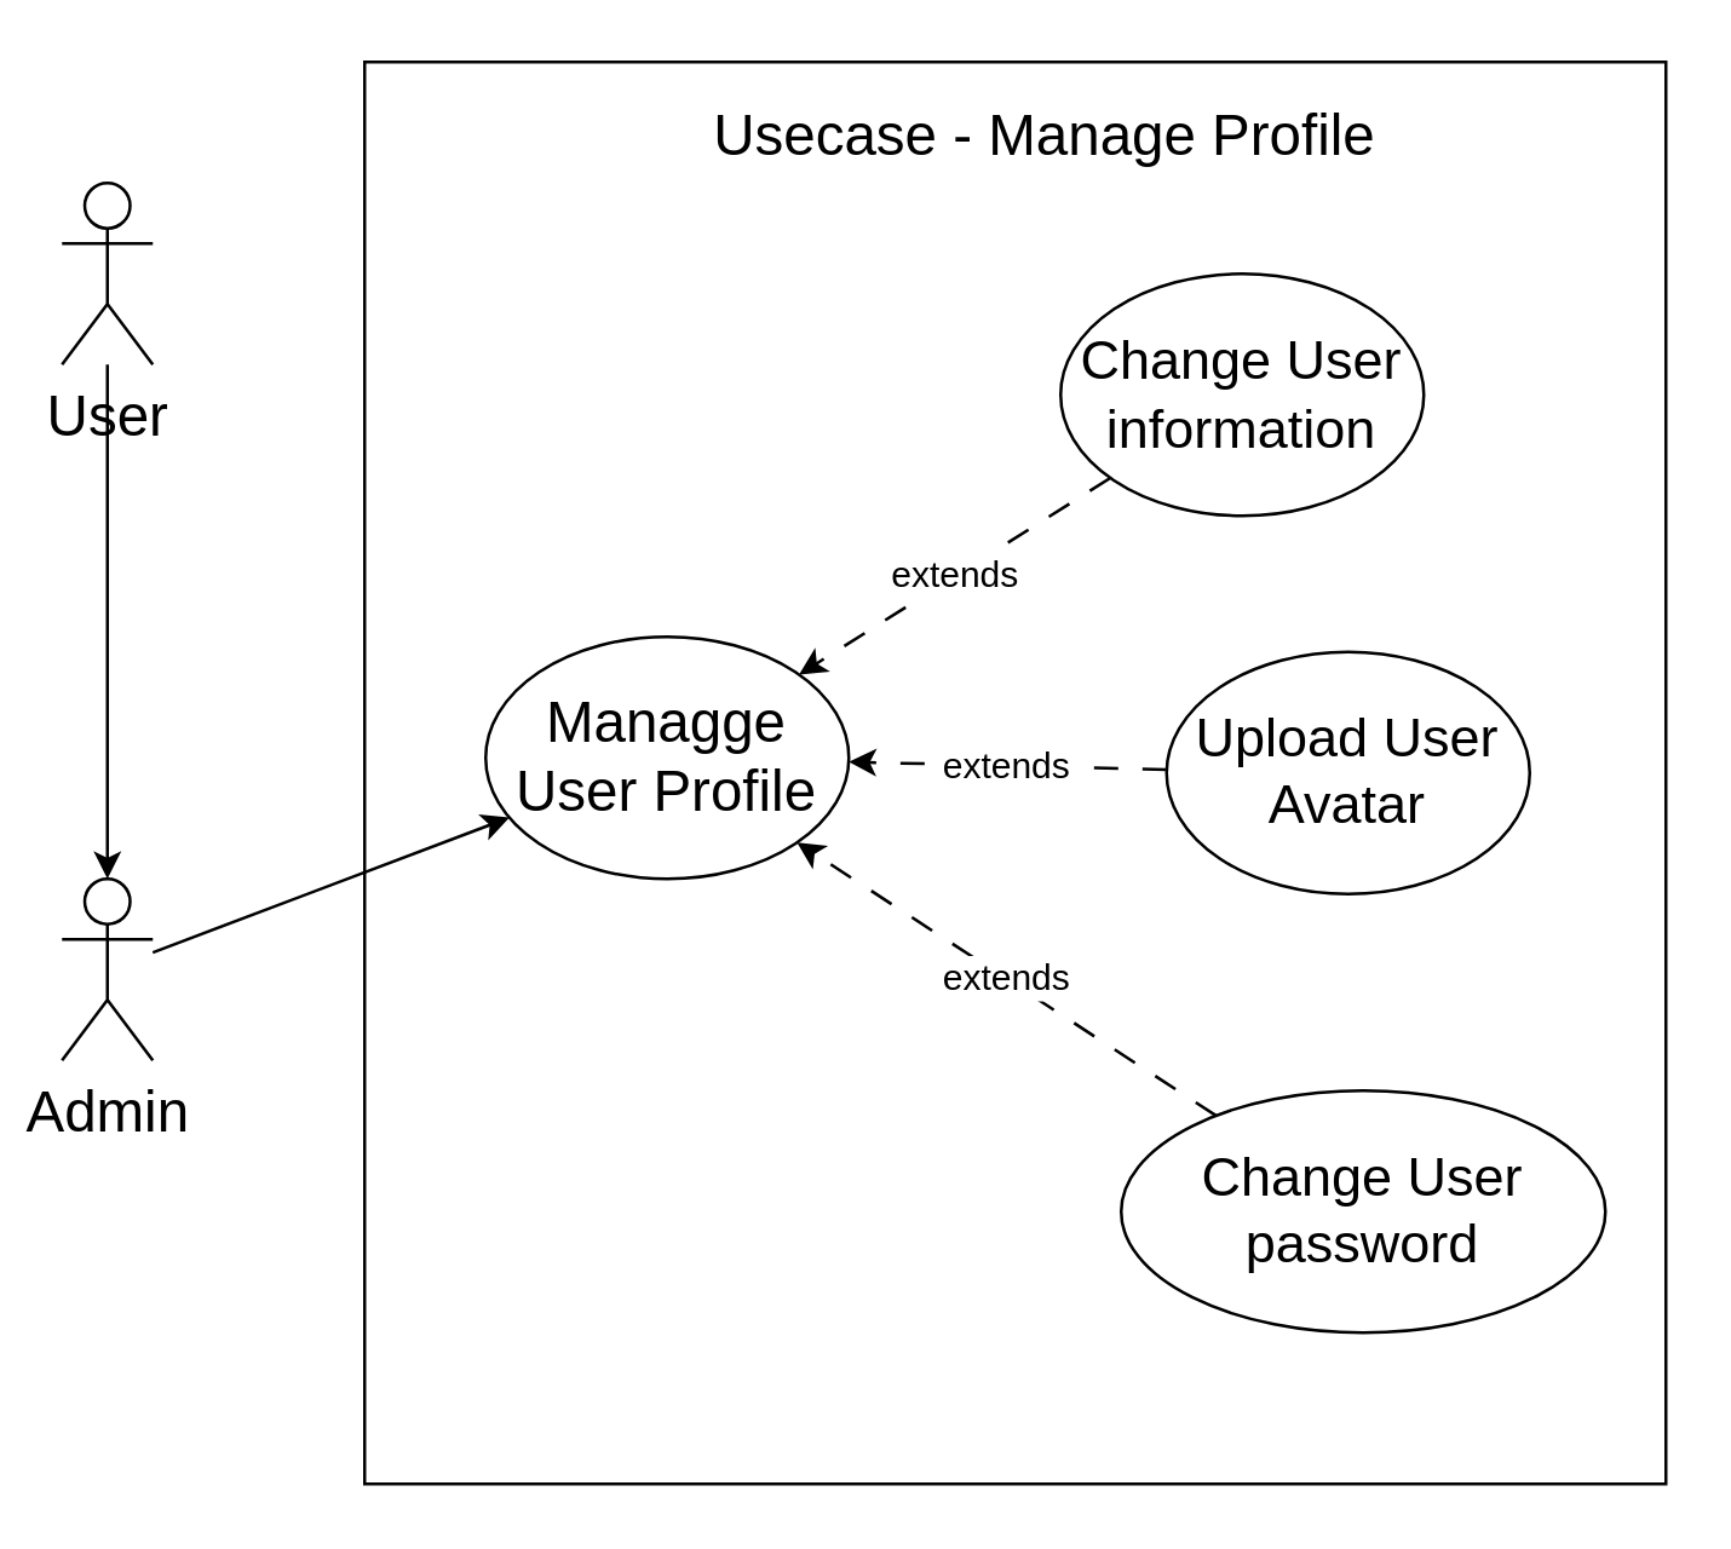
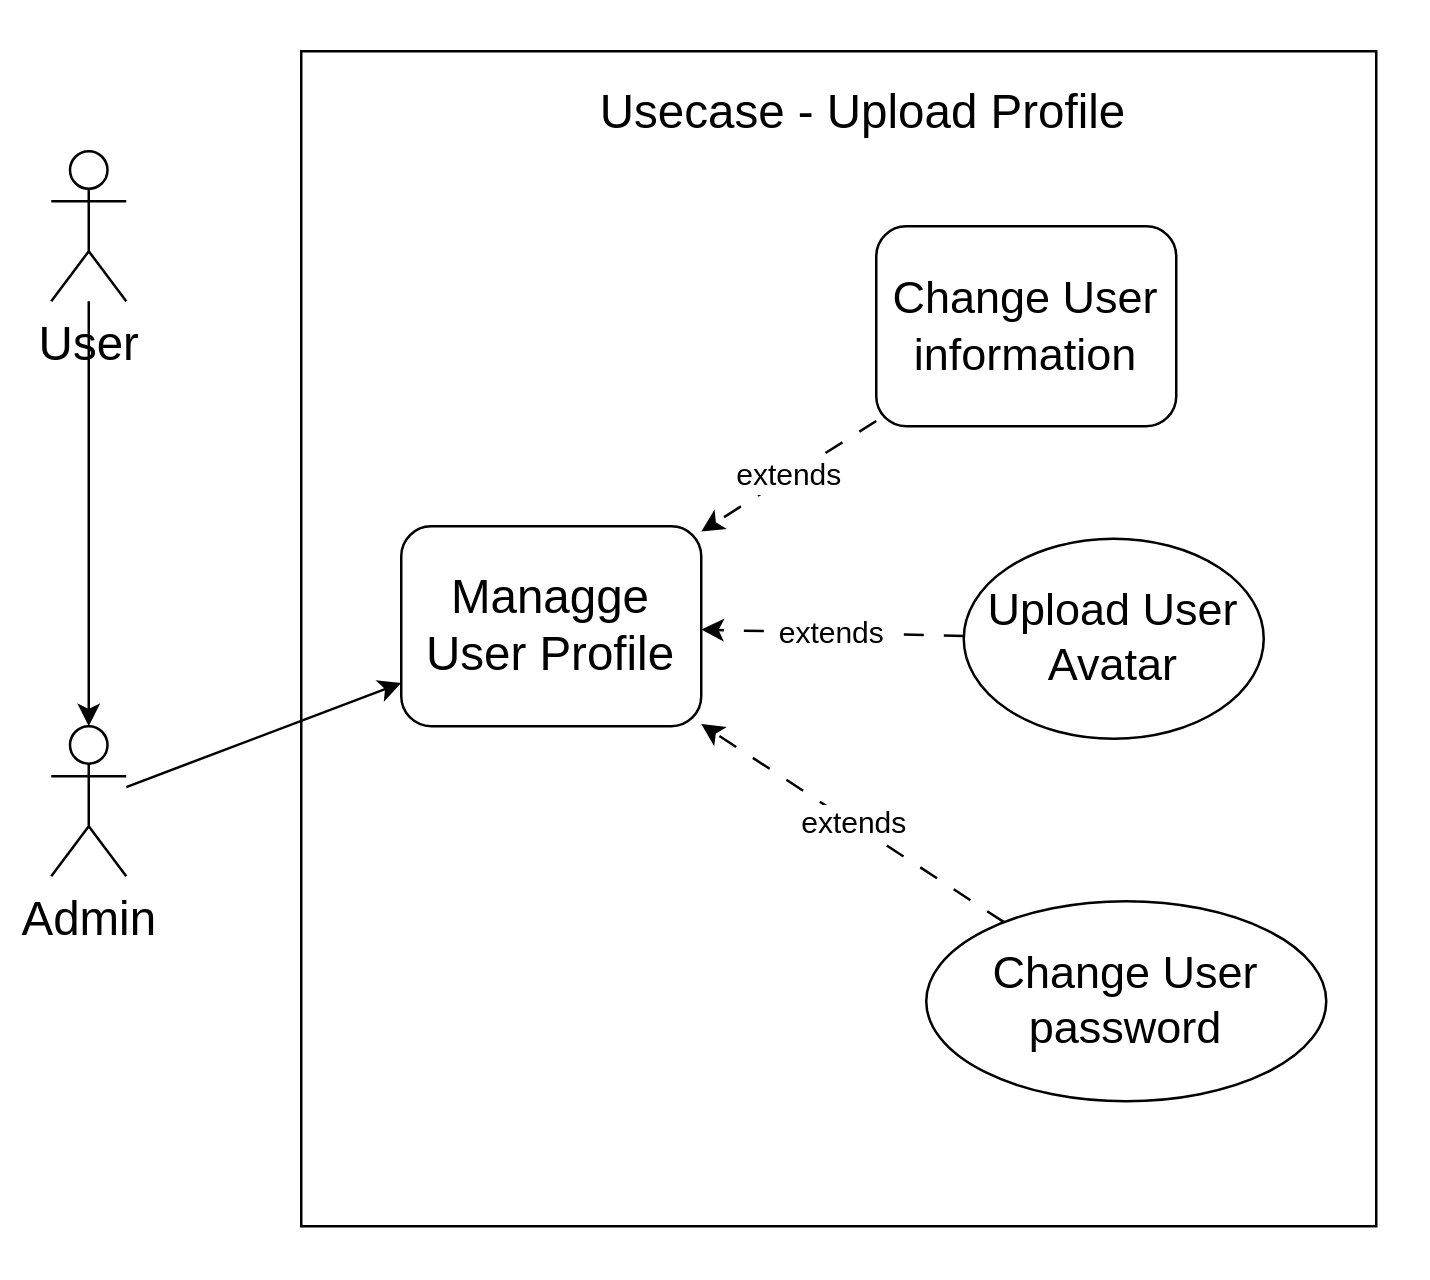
- <mxCell id="3" value="Usecase - Manage Profile" style="text;html=1;strokeColor=none;fillColor=none;align=center;verticalAlign=middle;whiteSpace=wrap;rounded=0;fontSize=19;fontFamily=Helvetica;" vertex="1" parent="1"><mxGeometry x="210" y="30" width="270" height="30" as="geometry" /></mxCell>
+ <mxCell id="3" value="Usecase - Upload Profile" style="text;html=1;strokeColor=none;fillColor=none;align=center;verticalAlign=middle;whiteSpace=wrap;rounded=0;fontSize=19;fontFamily=Helvetica;" vertex="1" parent="1"><mxGeometry x="210" y="30" width="270" height="30" as="geometry" /></mxCell>
- <mxCell id="10" value="&lt;font style=&quot;font-size: 18px;&quot;&gt;Change User information&lt;/font&gt;" style="ellipse;whiteSpace=wrap;html=1;fontFamily=Helvetica;fontSize=19;" vertex="1" parent="1"><mxGeometry x="350" y="90" width="120" height="80" as="geometry" /></mxCell>
+ <mxCell id="10" value="&lt;font style=&quot;font-size: 18px;&quot;&gt;Change User information&lt;/font&gt;" style="whiteSpace=wrap;html=1;fontFamily=Helvetica;fontSize=19;rounded=1;" vertex="1" parent="1"><mxGeometry x="350" y="90" width="120" height="80" as="geometry" /></mxCell>
- <mxCell id="8" value="Managge User Profile" style="ellipse;whiteSpace=wrap;html=1;fontFamily=Helvetica;fontSize=19;" vertex="1" parent="1"><mxGeometry x="160" y="210" width="120" height="80" as="geometry" /></mxCell>
+ <mxCell id="8" value="Managge User Profile" style="whiteSpace=wrap;html=1;fontFamily=Helvetica;fontSize=19;rounded=1;" vertex="1" parent="1"><mxGeometry x="160" y="210" width="120" height="80" as="geometry" /></mxCell>
